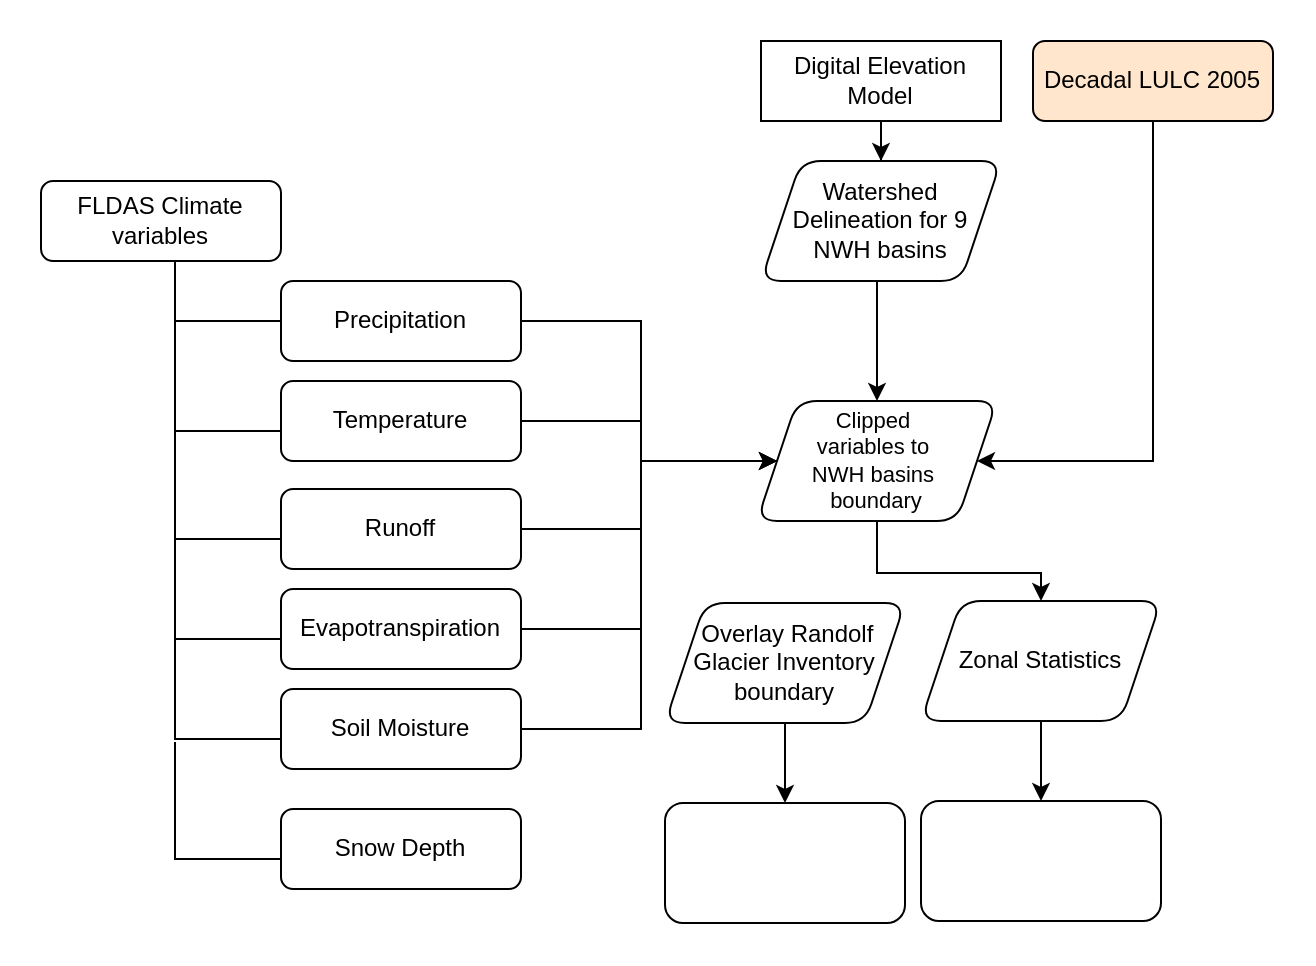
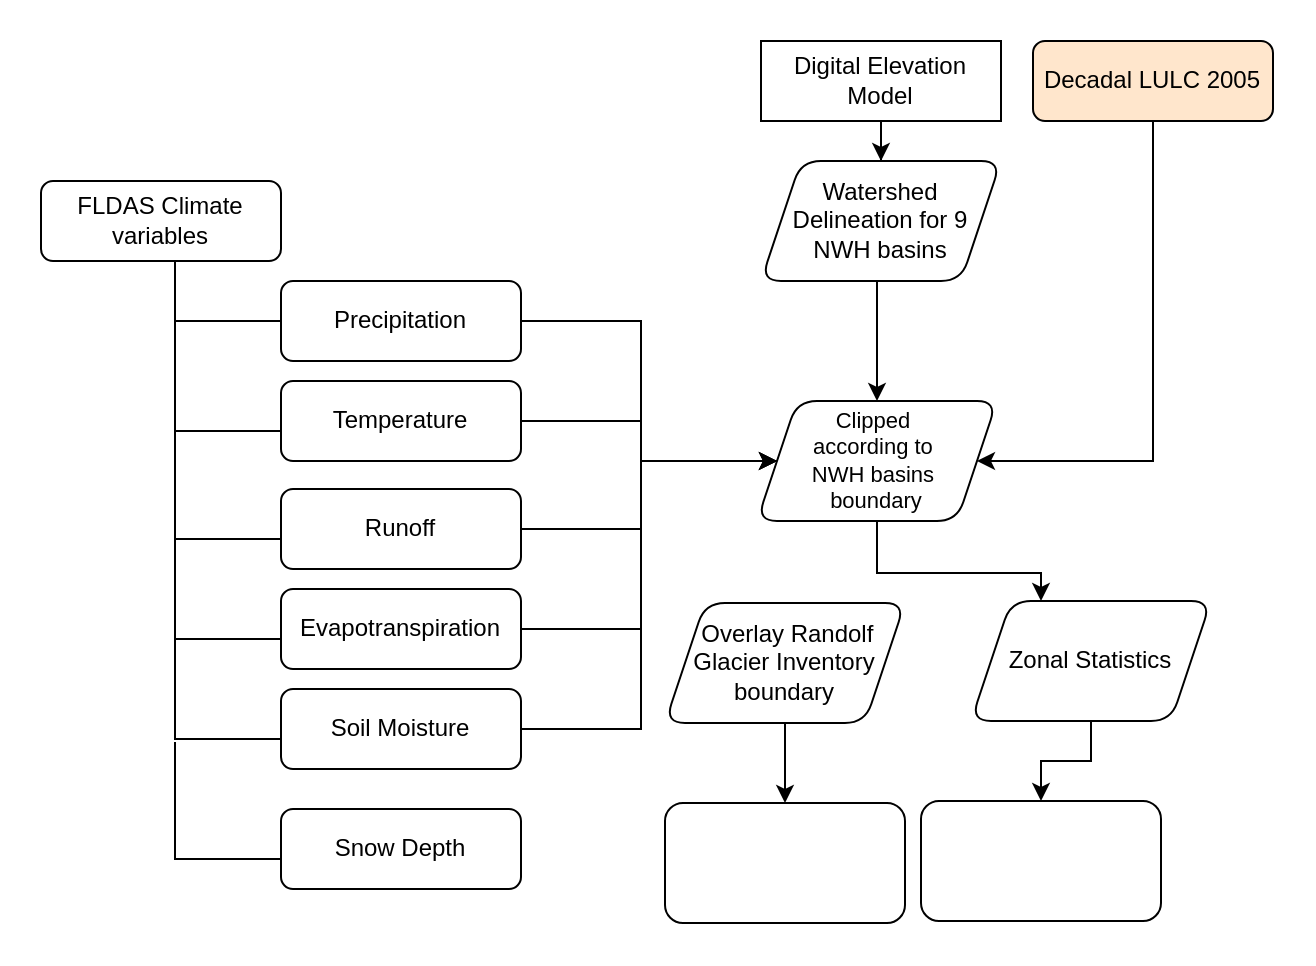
- <mxCell id="22" value="&lt;font style=&quot;font-size: 11px;&quot;&gt;Clipped&amp;nbsp;&lt;/font&gt;&lt;div style=&quot;font-size: 11px;&quot;&gt;&lt;font style=&quot;font-size: 11px;&quot;&gt;variables to&amp;nbsp;&lt;/font&gt;&lt;/div&gt;&lt;div style=&quot;font-size: 11px;&quot;&gt;&lt;font style=&quot;font-size: 11px;&quot;&gt;NWH basins&amp;nbsp;&lt;/font&gt;&lt;/div&gt;&lt;div style=&quot;font-size: 11px;&quot;&gt;&lt;font style=&quot;font-size: 11px;&quot;&gt;boundary&lt;/font&gt;&lt;/div&gt;" style="shape=parallelogram;perimeter=parallelogramPerimeter;whiteSpace=wrap;html=1;fixedSize=1;rounded=1;glass=0;strokeWidth=1;shadow=0;fontSize=11;" vertex="1" parent="1"><mxGeometry x="378" y="200" width="120" height="60" as="geometry" /></mxCell>
+ <mxCell id="22" value="&lt;font style=&quot;font-size: 11px;&quot;&gt;Clipped&amp;nbsp;&lt;/font&gt;&lt;div style=&quot;font-size: 11px;&quot;&gt;&lt;font style=&quot;font-size: 11px;&quot;&gt;according to&amp;nbsp;&lt;/font&gt;&lt;/div&gt;&lt;div style=&quot;font-size: 11px;&quot;&gt;&lt;font style=&quot;font-size: 11px;&quot;&gt;NWH basins&amp;nbsp;&lt;/font&gt;&lt;/div&gt;&lt;div style=&quot;font-size: 11px;&quot;&gt;&lt;font style=&quot;font-size: 11px;&quot;&gt;boundary&lt;/font&gt;&lt;/div&gt;" style="shape=parallelogram;perimeter=parallelogramPerimeter;whiteSpace=wrap;html=1;fixedSize=1;rounded=1;glass=0;strokeWidth=1;shadow=0;fontSize=11;" vertex="1" parent="1"><mxGeometry x="378" y="200" width="120" height="60" as="geometry" /></mxCell>
- <mxCell id="25" value="Zonal Statistics" style="shape=parallelogram;perimeter=parallelogramPerimeter;whiteSpace=wrap;html=1;fixedSize=1;rounded=1;glass=0;strokeWidth=1;shadow=0;" vertex="1" parent="1"><mxGeometry x="460" y="300" width="120" height="60" as="geometry" /></mxCell>
+ <mxCell id="25" value="Zonal Statistics" style="shape=parallelogram;perimeter=parallelogramPerimeter;whiteSpace=wrap;html=1;fixedSize=1;rounded=1;glass=0;strokeWidth=1;shadow=0;" vertex="1" parent="1"><mxGeometry x="485" y="300" width="120" height="60" as="geometry" /></mxCell>
